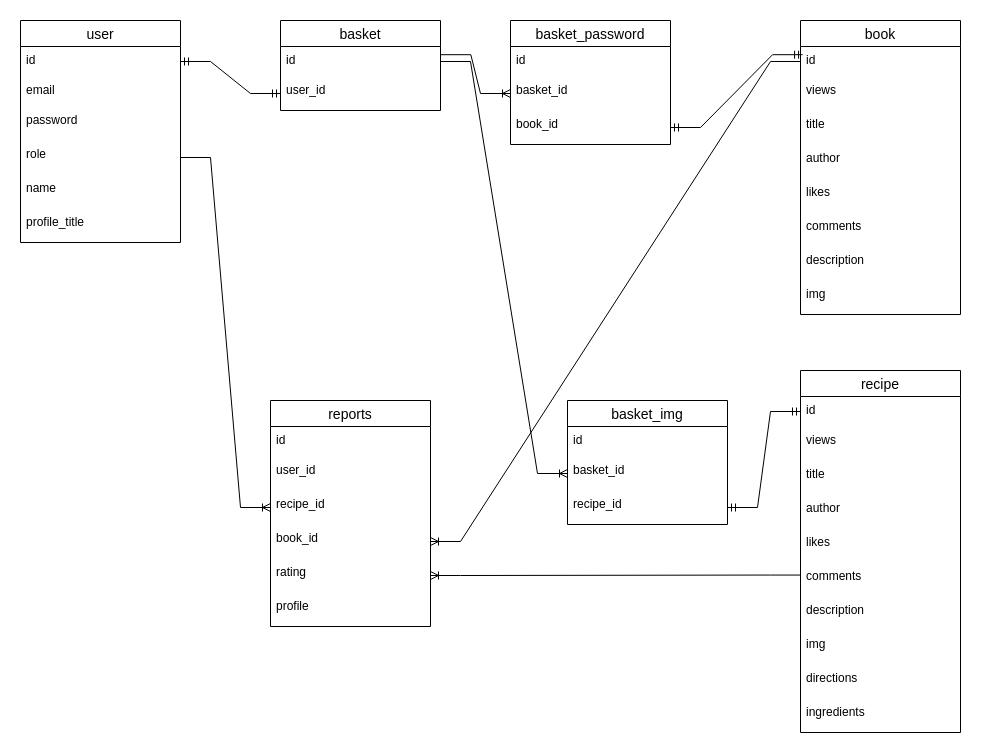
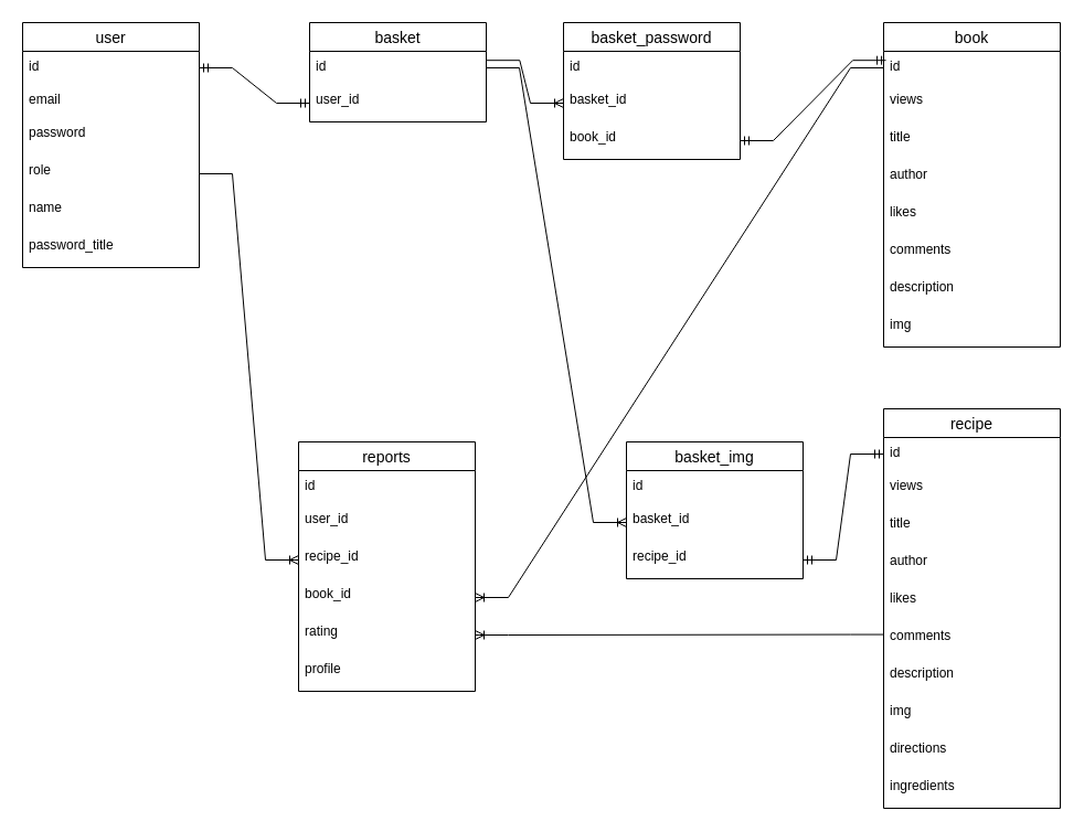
- <mxCell id="8" value="profile_title" style="text;strokeColor=none;fillColor=none;spacingLeft=4;spacingRight=4;overflow=hidden;rotatable=0;points=[[0,0.5],[1,0.5]];portConstraint=eastwest;fontSize=12;" vertex="1" parent="2"><mxGeometry y="188" width="160" height="34" as="geometry" /></mxCell>
+ <mxCell id="8" value="password_title" style="text;strokeColor=none;fillColor=none;spacingLeft=4;spacingRight=4;overflow=hidden;rotatable=0;points=[[0,0.5],[1,0.5]];portConstraint=eastwest;fontSize=12;" vertex="1" parent="2"><mxGeometry y="188" width="160" height="34" as="geometry" /></mxCell>
